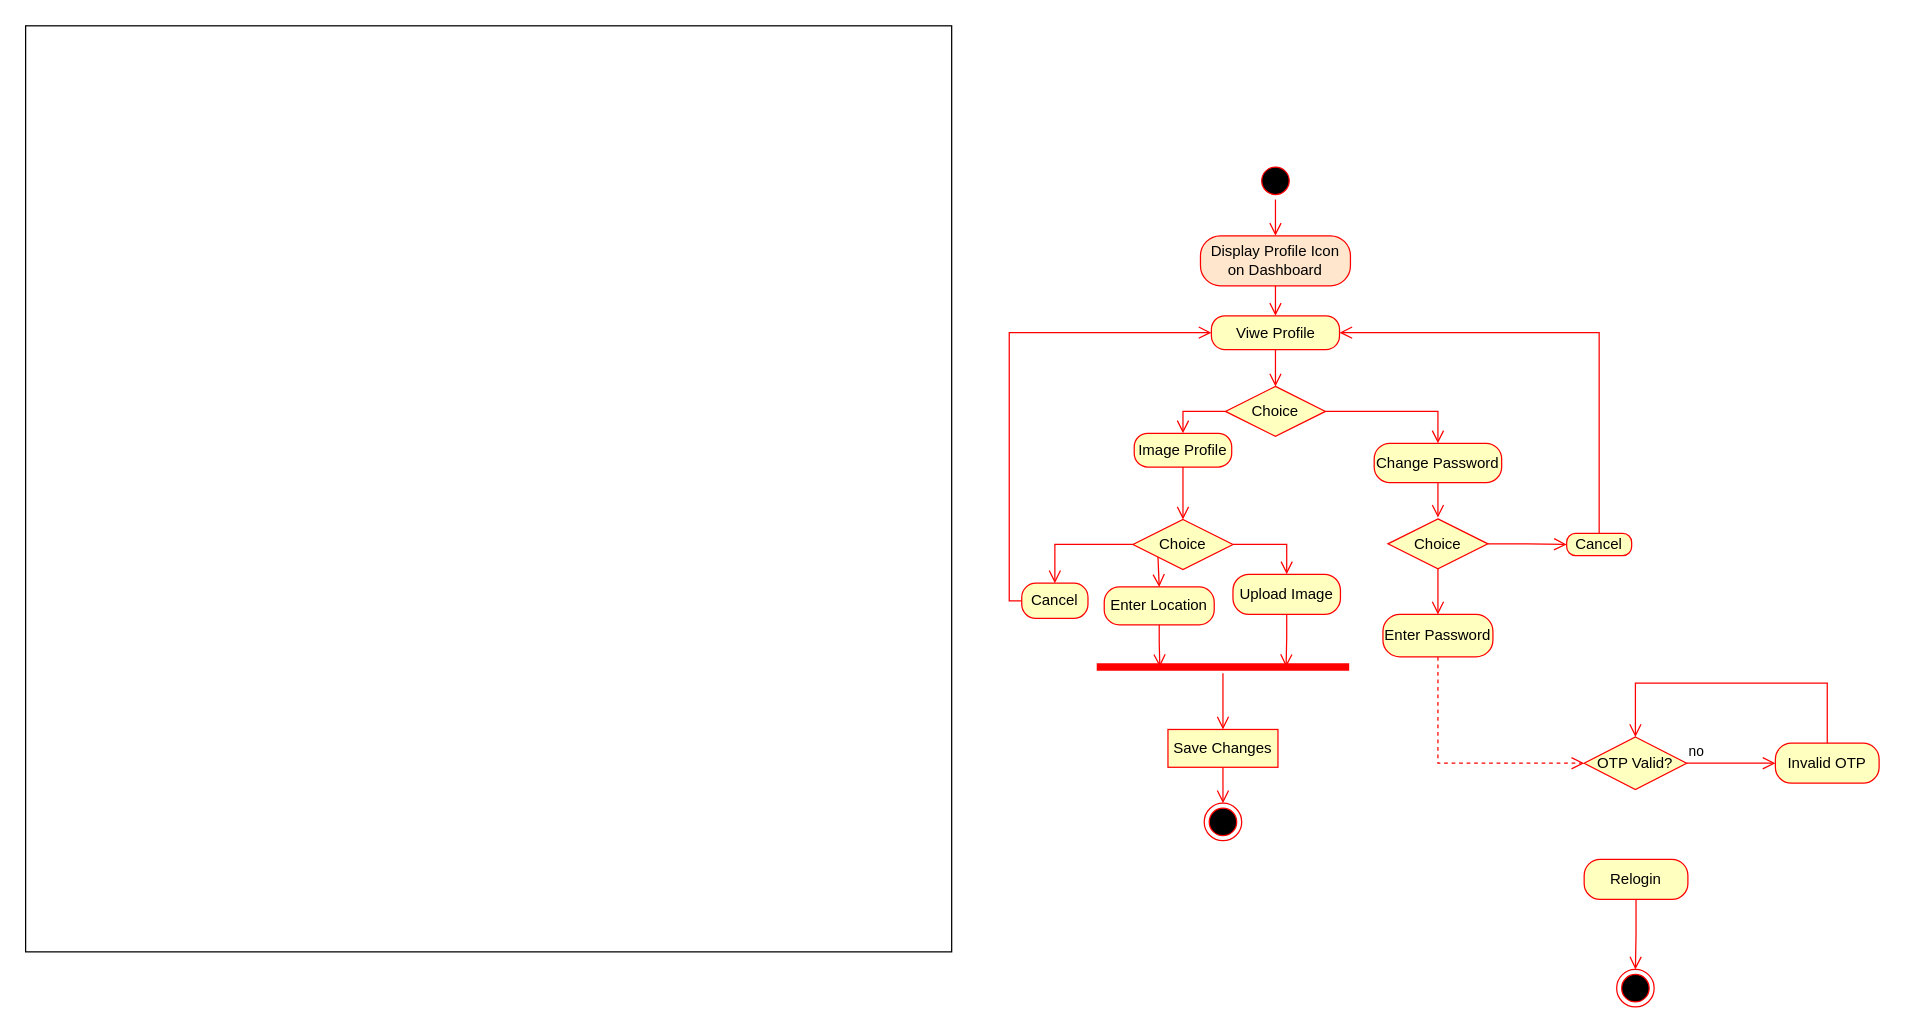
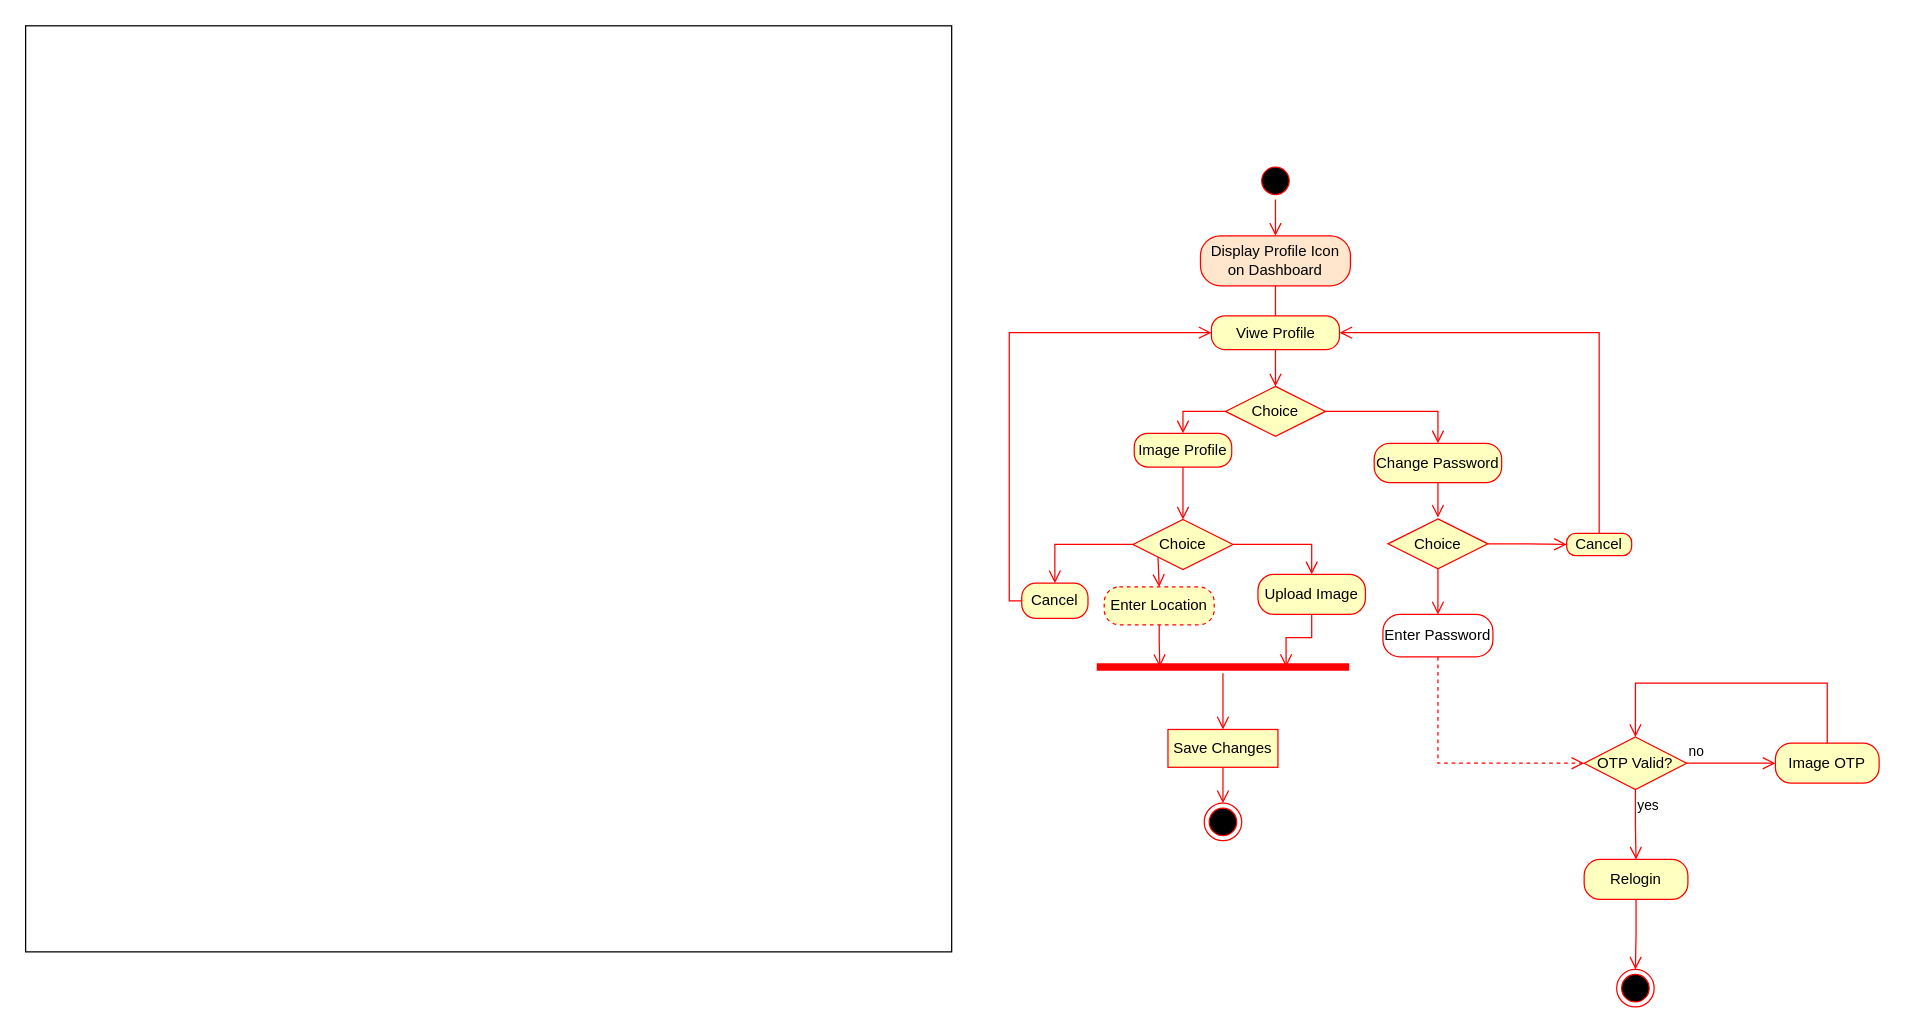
- <mxCell id="20" value="" style="edgeStyle=orthogonalEdgeStyle;html=1;verticalAlign=bottom;endArrow=open;endSize=8;strokeColor=#ff0000;rounded=0;entryX=0.5;entryY=0;entryDx=0;entryDy=0;" parent="1" source="5" target="12" edge="1"><mxGeometry relative="1" as="geometry"><mxPoint x="1237.5" y="208" as="targetPoint" /></mxGeometry></mxCell>
+ <mxCell id="20" value="" style="edgeStyle=orthogonalEdgeStyle;html=1;verticalAlign=bottom;endArrow=none;endSize=8;strokeColor=#ff0000;rounded=0;entryX=0.5;entryY=0;entryDx=0;entryDy=0;" parent="1" source="5" target="12" edge="1"><mxGeometry relative="1" as="geometry"><mxPoint x="1237.5" y="208" as="targetPoint" /></mxGeometry></mxCell>
- <mxCell id="17" value="Upload Image" style="rounded=1;whiteSpace=wrap;html=1;arcSize=40;fontColor=#000000;fillColor=#ffffc0;strokeColor=#ff0000;" parent="1" vertex="1"><mxGeometry x="986" y="458.81" width="86" height="32.13" as="geometry" /></mxCell>
+ <mxCell id="17" value="Upload Image" style="rounded=1;whiteSpace=wrap;html=1;arcSize=40;fontColor=#000000;fillColor=#ffffc0;strokeColor=#ff0000;" parent="1" vertex="1"><mxGeometry x="1006" y="458.81" width="86" height="32.13" as="geometry" /></mxCell>
- <mxCell id="30" value="Enter Location" style="rounded=1;whiteSpace=wrap;html=1;arcSize=40;fontColor=#000000;fillColor=#ffffc0;strokeColor=#ff0000;" parent="1" vertex="1"><mxGeometry x="883" y="469" width="88" height="30.25" as="geometry" /></mxCell>
+ <mxCell id="30" value="Enter Location" style="rounded=1;whiteSpace=wrap;html=1;arcSize=40;fontColor=#000000;fillColor=#ffffc0;strokeColor=#ff0000;dashed=1;" parent="1" vertex="1"><mxGeometry x="883" y="469" width="88" height="30.25" as="geometry" /></mxCell>
- <mxCell id="26" value="Enter Password" style="rounded=1;whiteSpace=wrap;html=1;arcSize=40;fontColor=#000000;fillColor=#ffffc0;strokeColor=#ff0000;" parent="1" vertex="1"><mxGeometry x="1106" y="490.94" width="88" height="34" as="geometry" /></mxCell>
+ <mxCell id="26" value="Enter Password" style="rounded=1;whiteSpace=wrap;html=1;arcSize=40;fontColor=#000000;fillColor=#ffffff;strokeColor=#ff0000;" parent="1" vertex="1"><mxGeometry x="1106" y="490.94" width="88" height="34" as="geometry" /></mxCell>
- <mxCell id="28" value="Invalid OTP" style="rounded=1;whiteSpace=wrap;html=1;arcSize=40;fontColor=#000000;fillColor=#ffffc0;strokeColor=#ff0000;" parent="1" vertex="1"><mxGeometry x="1420" y="594" width="83" height="32" as="geometry" /></mxCell>
+ <mxCell id="28" value="Image OTP" style="rounded=1;whiteSpace=wrap;html=1;arcSize=40;fontColor=#000000;fillColor=#ffffc0;strokeColor=#ff0000;" parent="1" vertex="1"><mxGeometry x="1420" y="594" width="83" height="32" as="geometry" /></mxCell>
+ <mxCell id="15" value="yes" style="edgeStyle=orthogonalEdgeStyle;html=1;align=left;verticalAlign=top;endArrow=open;endSize=8;strokeColor=#ff0000;rounded=0;entryX=0.5;entryY=0;entryDx=0;entryDy=0;" parent="1" source="13" target="16" edge="1"><mxGeometry x="-1" relative="1" as="geometry"><mxPoint x="1307.029" y="687.5" as="targetPoint" /></mxGeometry></mxCell>
